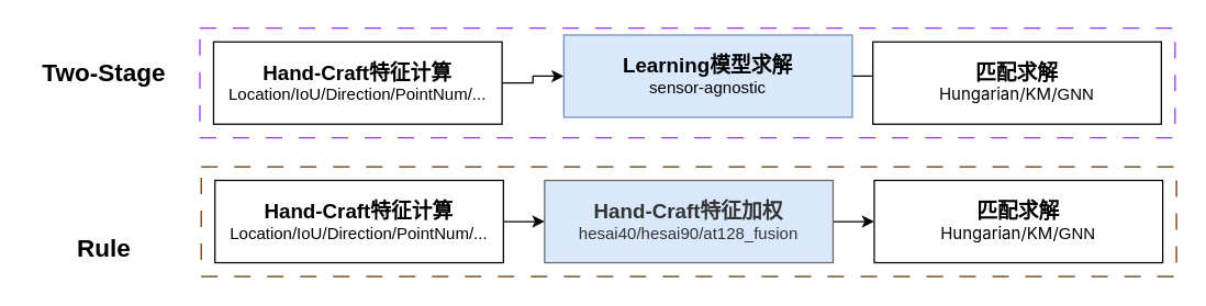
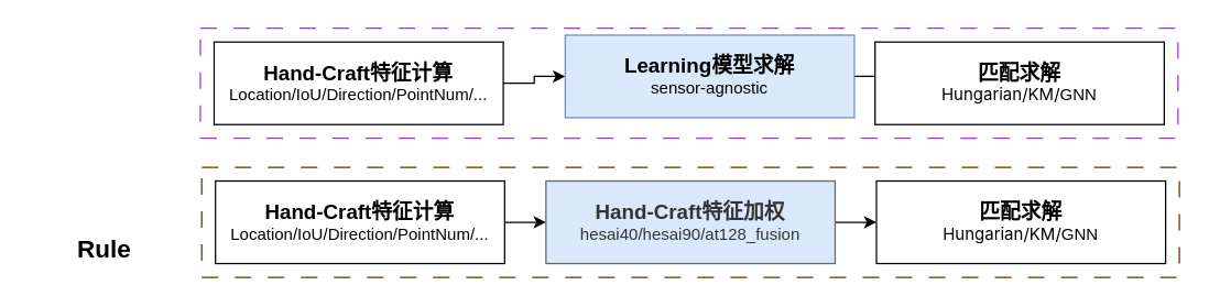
- <mxCell id="14" value="Two-Stage" style="text;html=1;align=center;verticalAlign=middle;resizable=0;points=[];autosize=1;strokeColor=none;fillColor=none;fontStyle=1;fontSize=18;" vertex="1" parent="1"><mxGeometry x="20" y="33" width="110" height="40" as="geometry" /></mxCell>
